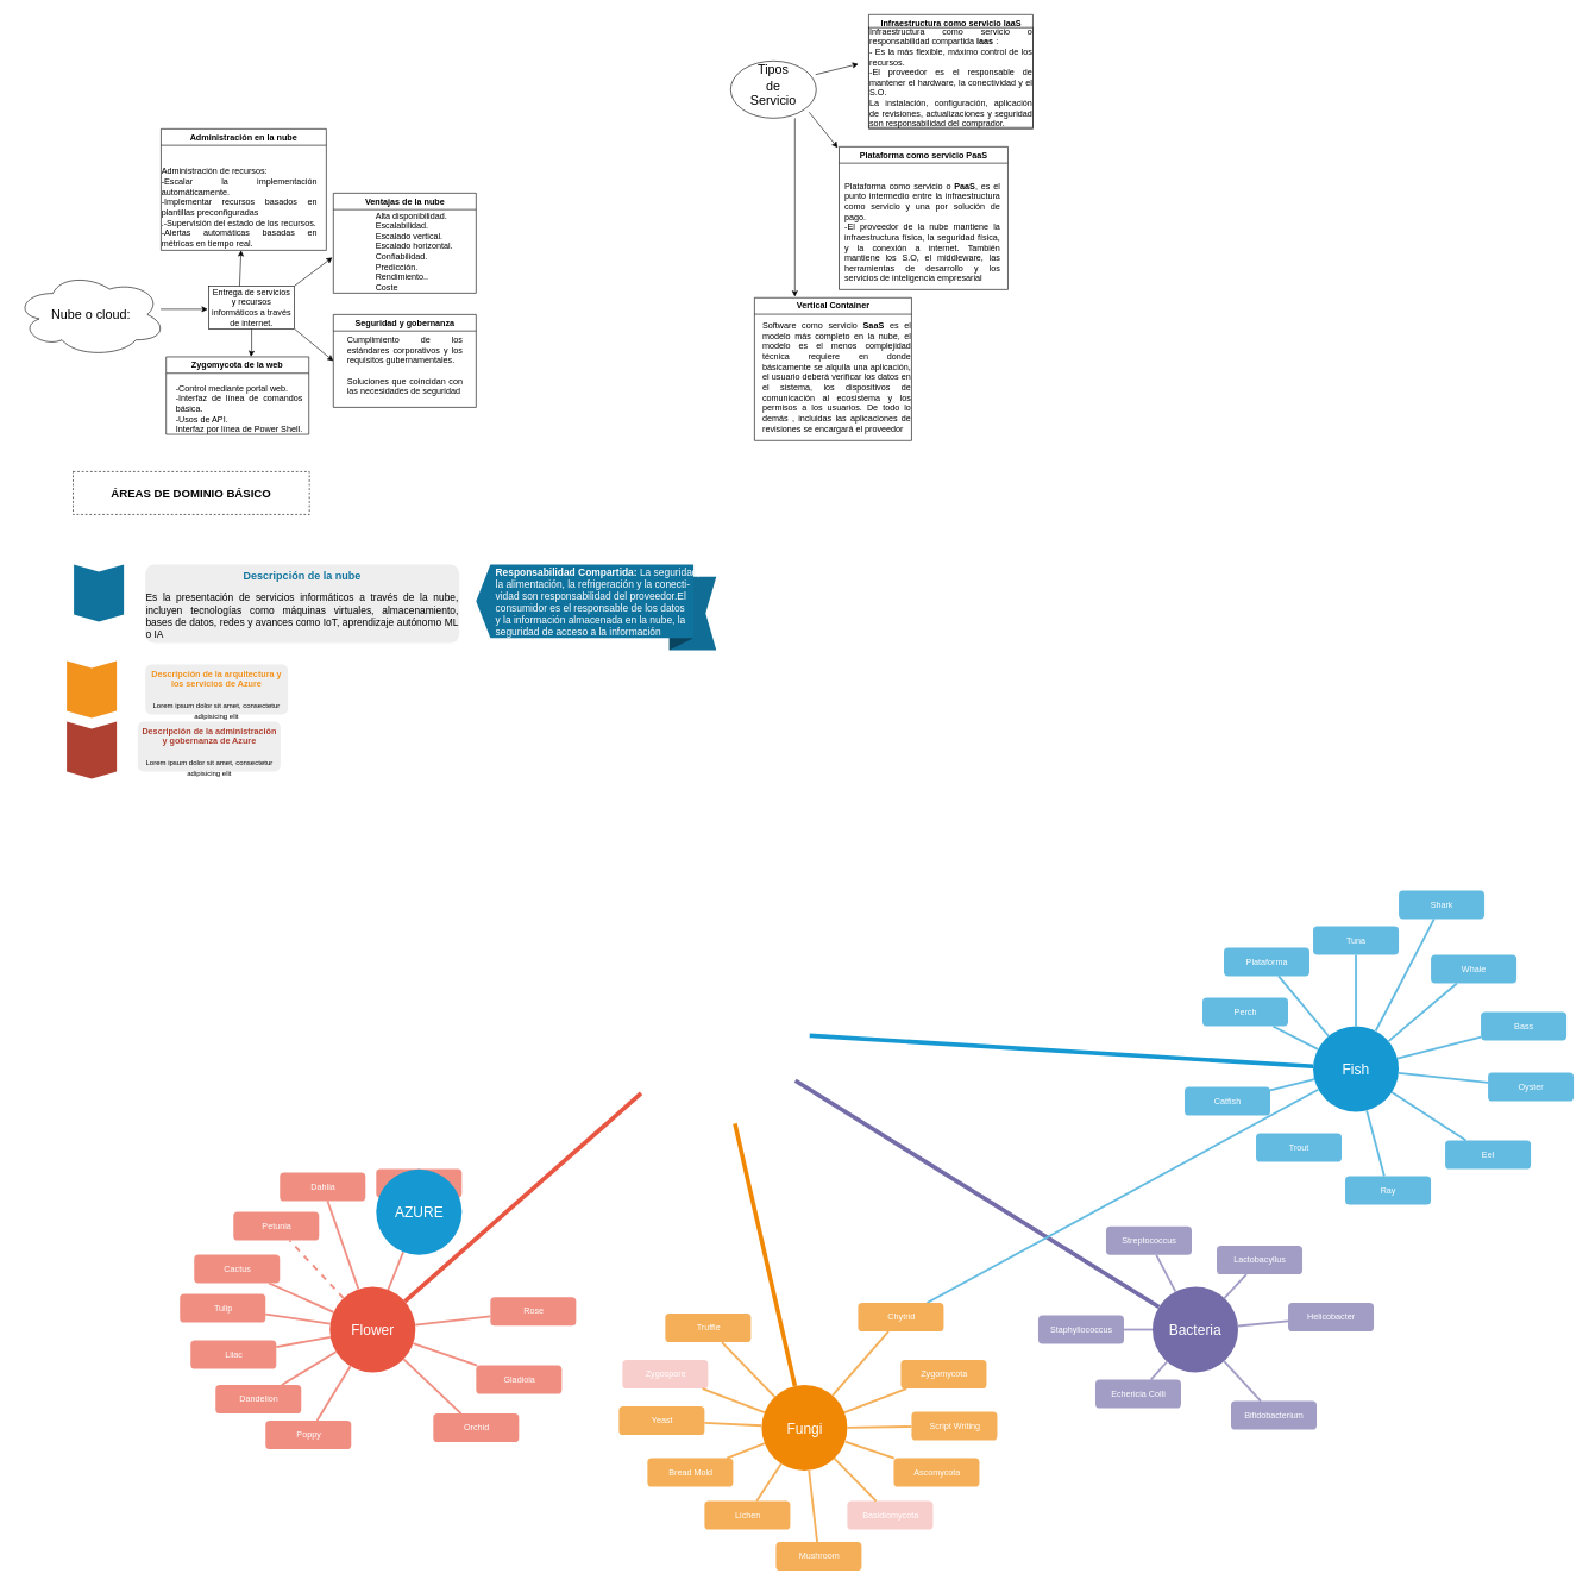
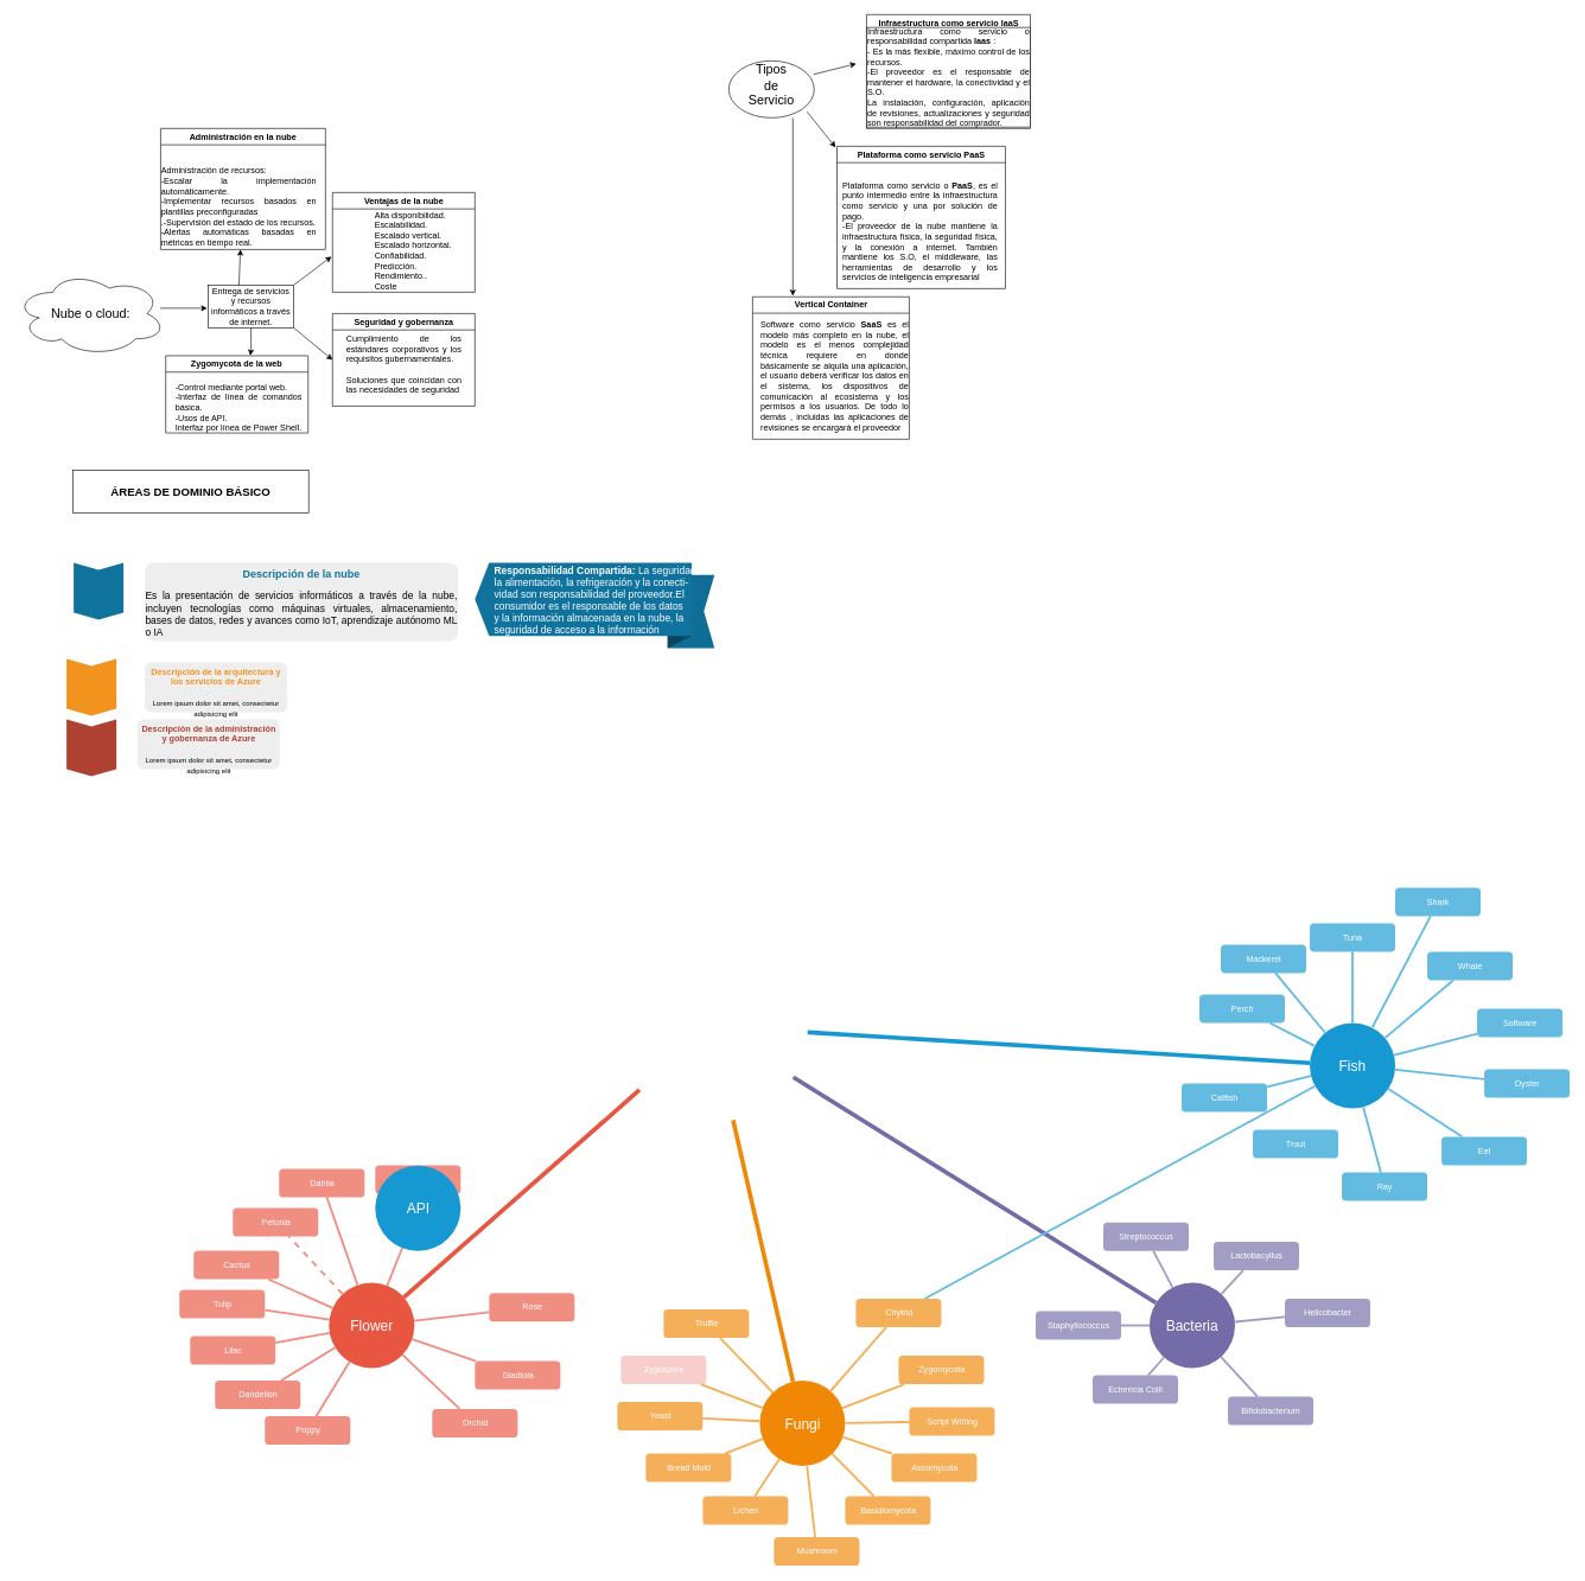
- <mxCell id="128" value="&lt;b&gt;&lt;font style=&quot;font-size: 16px;&quot;&gt;ÁREAS DE DOMINIO BÁSICO&lt;/font&gt;&lt;/b&gt;" style="whiteSpace=wrap;html=1;dashed=1;" vertex="1" parent="1"><mxGeometry x="102" y="660" width="331" height="60" as="geometry" /></mxCell>
+ <mxCell id="128" value="&lt;b&gt;&lt;font style=&quot;font-size: 16px;&quot;&gt;ÁREAS DE DOMINIO BÁSICO&lt;/font&gt;&lt;/b&gt;" style="whiteSpace=wrap;html=1;" vertex="1" parent="1"><mxGeometry x="102" y="660" width="331" height="60" as="geometry" /></mxCell>
- <mxCell id="11" value="Plataforma" style="rounded=1;fillColor=#64BBE2;strokeColor=none;strokeWidth=3;shadow=0;html=1;fontColor=#FFFFFF;" parent="1" vertex="1"><mxGeometry x="1714" y="1326.5" width="120" height="40" as="geometry" /></mxCell>
+ <mxCell id="11" value="Mackerel" style="rounded=1;fillColor=#64BBE2;strokeColor=none;strokeWidth=3;shadow=0;html=1;fontColor=#FFFFFF;" parent="1" vertex="1"><mxGeometry x="1714" y="1326.5" width="120" height="40" as="geometry" /></mxCell>
- <mxCell id="15" value="Bass" style="rounded=1;fillColor=#64BBE2;strokeColor=none;strokeWidth=3;shadow=0;html=1;fontColor=#FFFFFF;" parent="1" vertex="1"><mxGeometry x="2074" y="1416.5" width="120" height="40" as="geometry" /></mxCell>
+ <mxCell id="15" value="Software" style="rounded=1;fillColor=#64BBE2;strokeColor=none;strokeWidth=3;shadow=0;html=1;fontColor=#FFFFFF;" parent="1" vertex="1"><mxGeometry x="2074" y="1416.5" width="120" height="40" as="geometry" /></mxCell>
- <mxCell id="121" value="AZURE" style="ellipse;whiteSpace=wrap;html=1;shadow=0;fontFamily=Helvetica;fontSize=20;fontColor=#FFFFFF;align=center;strokeWidth=3;fillColor=#1699D3;strokeColor=none;container=0;" parent="1" vertex="1"><mxGeometry x="526.5" y="1637" width="120" height="120" as="geometry" /></mxCell>
+ <mxCell id="121" value="API" style="ellipse;whiteSpace=wrap;html=1;shadow=0;fontFamily=Helvetica;fontSize=20;fontColor=#FFFFFF;align=center;strokeWidth=3;fillColor=#1699D3;strokeColor=none;container=0;" parent="1" vertex="1"><mxGeometry x="526.5" y="1637" width="120" height="120" as="geometry" /></mxCell>
- <mxCell id="46" value="Basidiomycota" style="rounded=1;fillColor=#f8cecc;strokeColor=none;strokeWidth=3;shadow=0;html=1;fontColor=#FFFFFF;" parent="1" vertex="1"><mxGeometry x="1186.5" y="2101.5" width="120" height="40" as="geometry" /></mxCell>
+ <mxCell id="46" value="Basidiomycota" style="rounded=1;fillColor=#f5af58;strokeColor=none;strokeWidth=3;shadow=0;html=1;fontColor=#FFFFFF;" parent="1" vertex="1"><mxGeometry x="1186.5" y="2101.5" width="120" height="40" as="geometry" /></mxCell>
